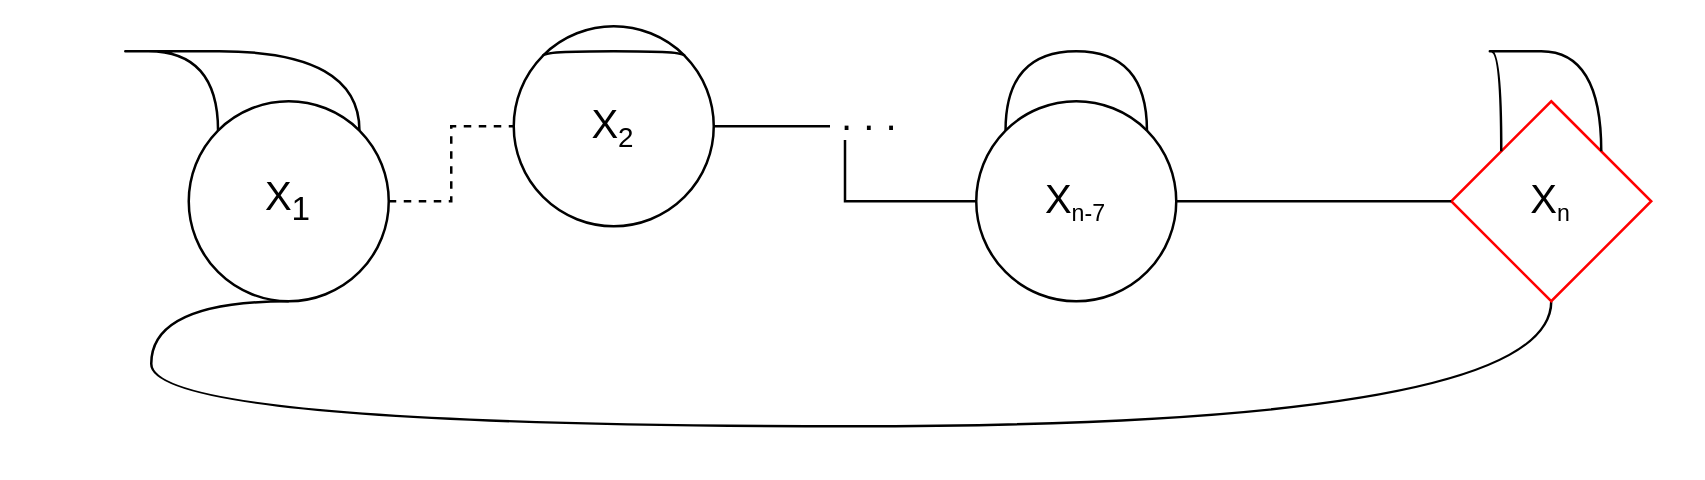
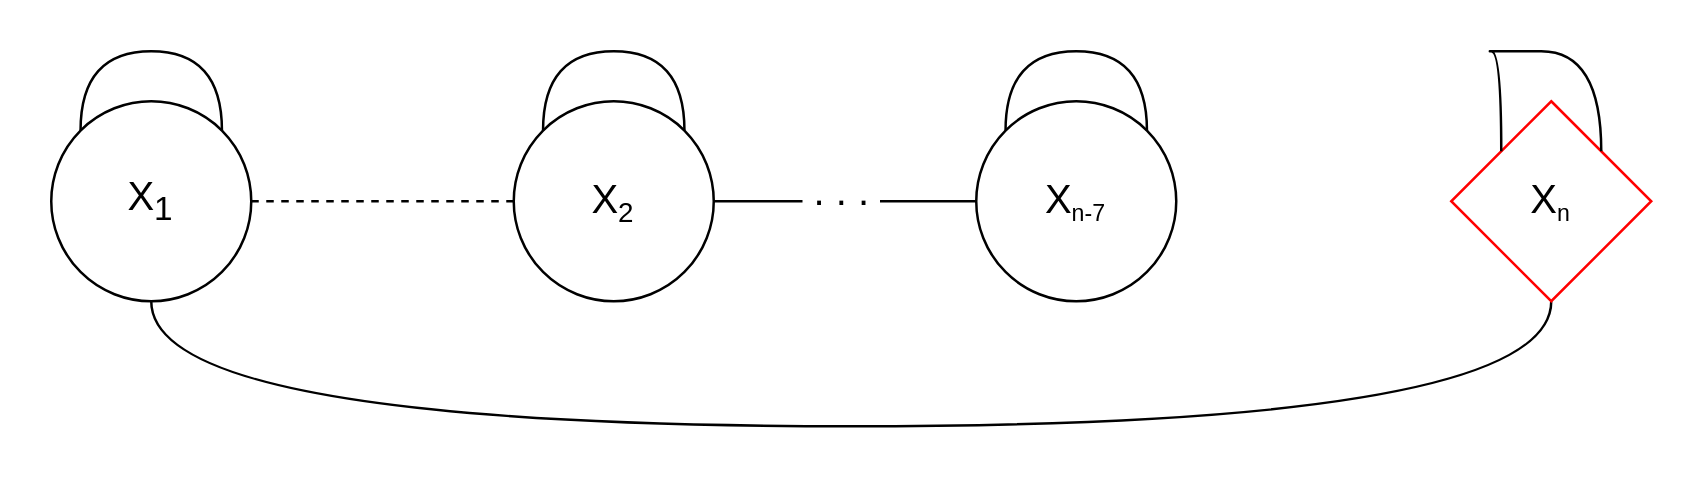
- <mxCell id="6" value="&lt;font style=&quot;font-size: 16px&quot;&gt;X&lt;/font&gt;&lt;font style=&quot;font-size: 13.333px&quot;&gt;&lt;sub&gt;2&lt;/sub&gt;&lt;/font&gt;" style="ellipse;whiteSpace=wrap;html=1;aspect=fixed;" parent="1" vertex="1"><mxGeometry x="205" y="10" width="80" height="80" as="geometry" /></mxCell>
+ <mxCell id="6" value="&lt;font style=&quot;font-size: 16px&quot;&gt;X&lt;/font&gt;&lt;font style=&quot;font-size: 13.333px&quot;&gt;&lt;sub&gt;2&lt;/sub&gt;&lt;/font&gt;" style="ellipse;whiteSpace=wrap;html=1;aspect=fixed;" parent="1" vertex="1"><mxGeometry x="205" y="40" width="80" height="80" as="geometry" /></mxCell>
- <mxCell id="3" value="&lt;font style=&quot;font-size: 16px&quot;&gt;X&lt;sub&gt;1&lt;/sub&gt;&lt;/font&gt;" style="ellipse;whiteSpace=wrap;html=1;aspect=fixed;" parent="1" vertex="1"><mxGeometry x="75" y="40" width="80" height="80" as="geometry" /></mxCell>
+ <mxCell id="3" value="&lt;font style=&quot;font-size: 16px&quot;&gt;X&lt;sub&gt;1&lt;/sub&gt;&lt;/font&gt;" style="ellipse;whiteSpace=wrap;html=1;aspect=fixed;" parent="1" vertex="1"><mxGeometry x="20" y="40" width="80" height="80" as="geometry" /></mxCell>
- <mxCell id="13" style="edgeStyle=orthogonalEdgeStyle;rounded=0;orthogonalLoop=1;jettySize=auto;html=1;entryX=0;entryY=0.5;entryDx=0;entryDy=0;endArrow=none;endFill=0;exitX=1;exitY=0.5;exitDx=0;exitDy=0;" parent="1" source="8" target="12" edge="1"><mxGeometry relative="1" as="geometry"><mxPoint x="480" y="80" as="sourcePoint" /><mxPoint x="575" y="79.76" as="targetPoint" /></mxGeometry></mxCell>
